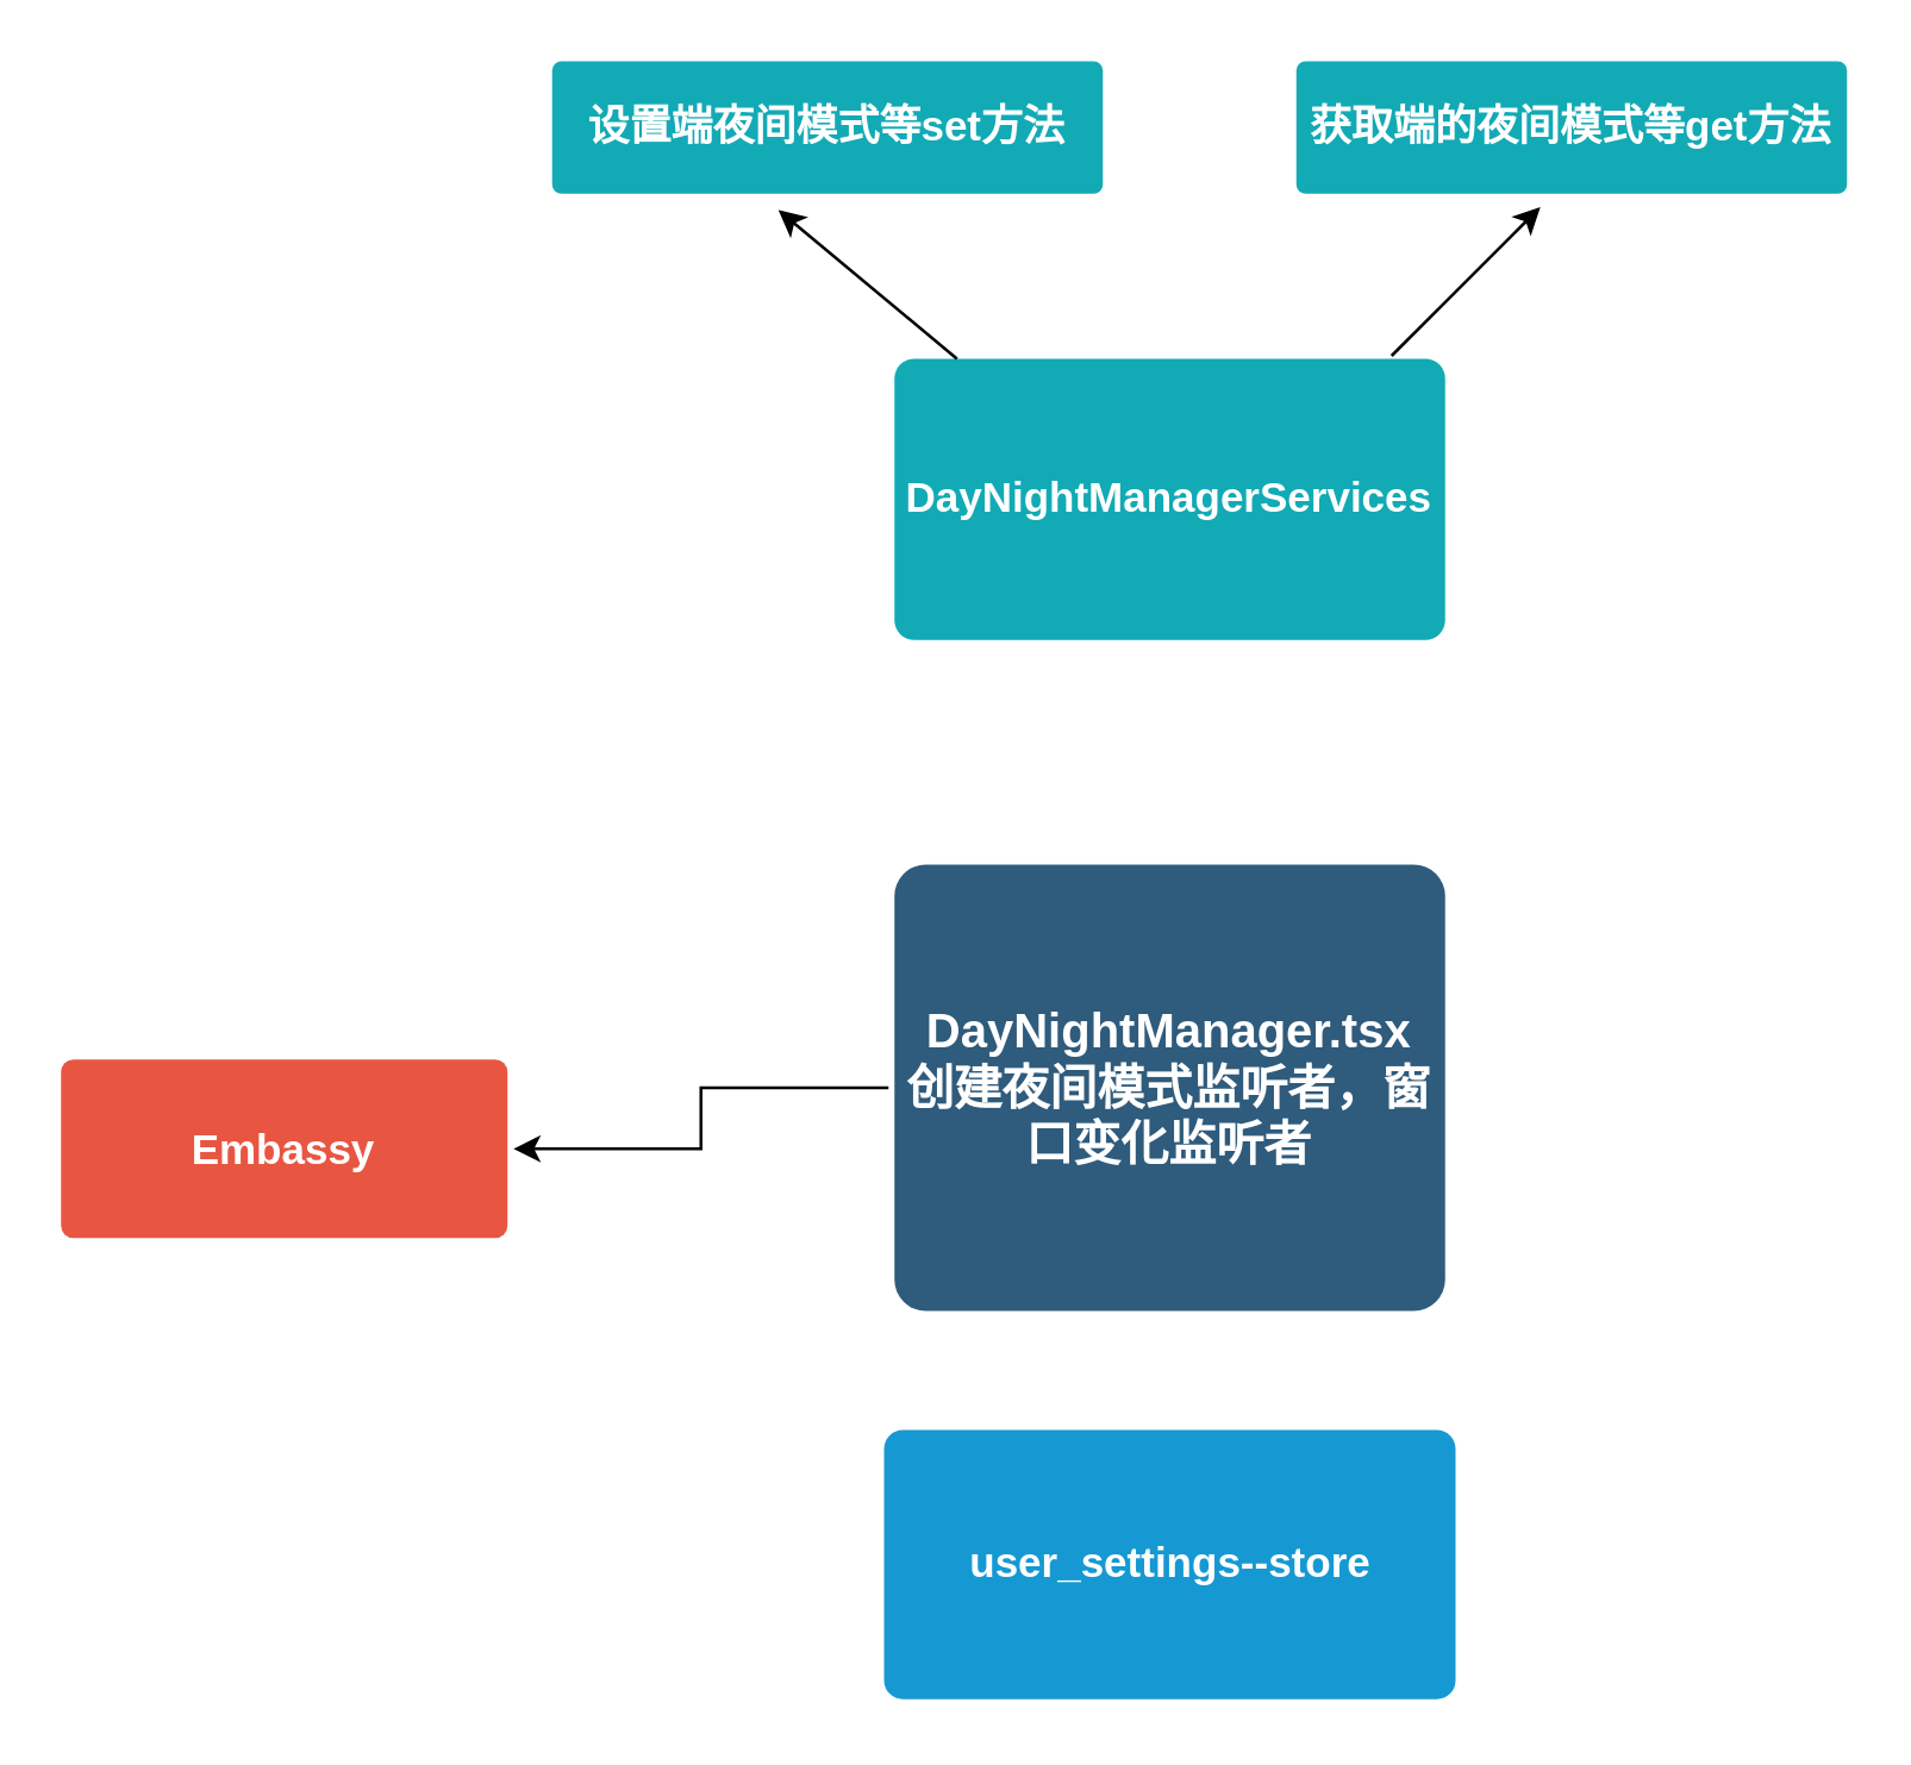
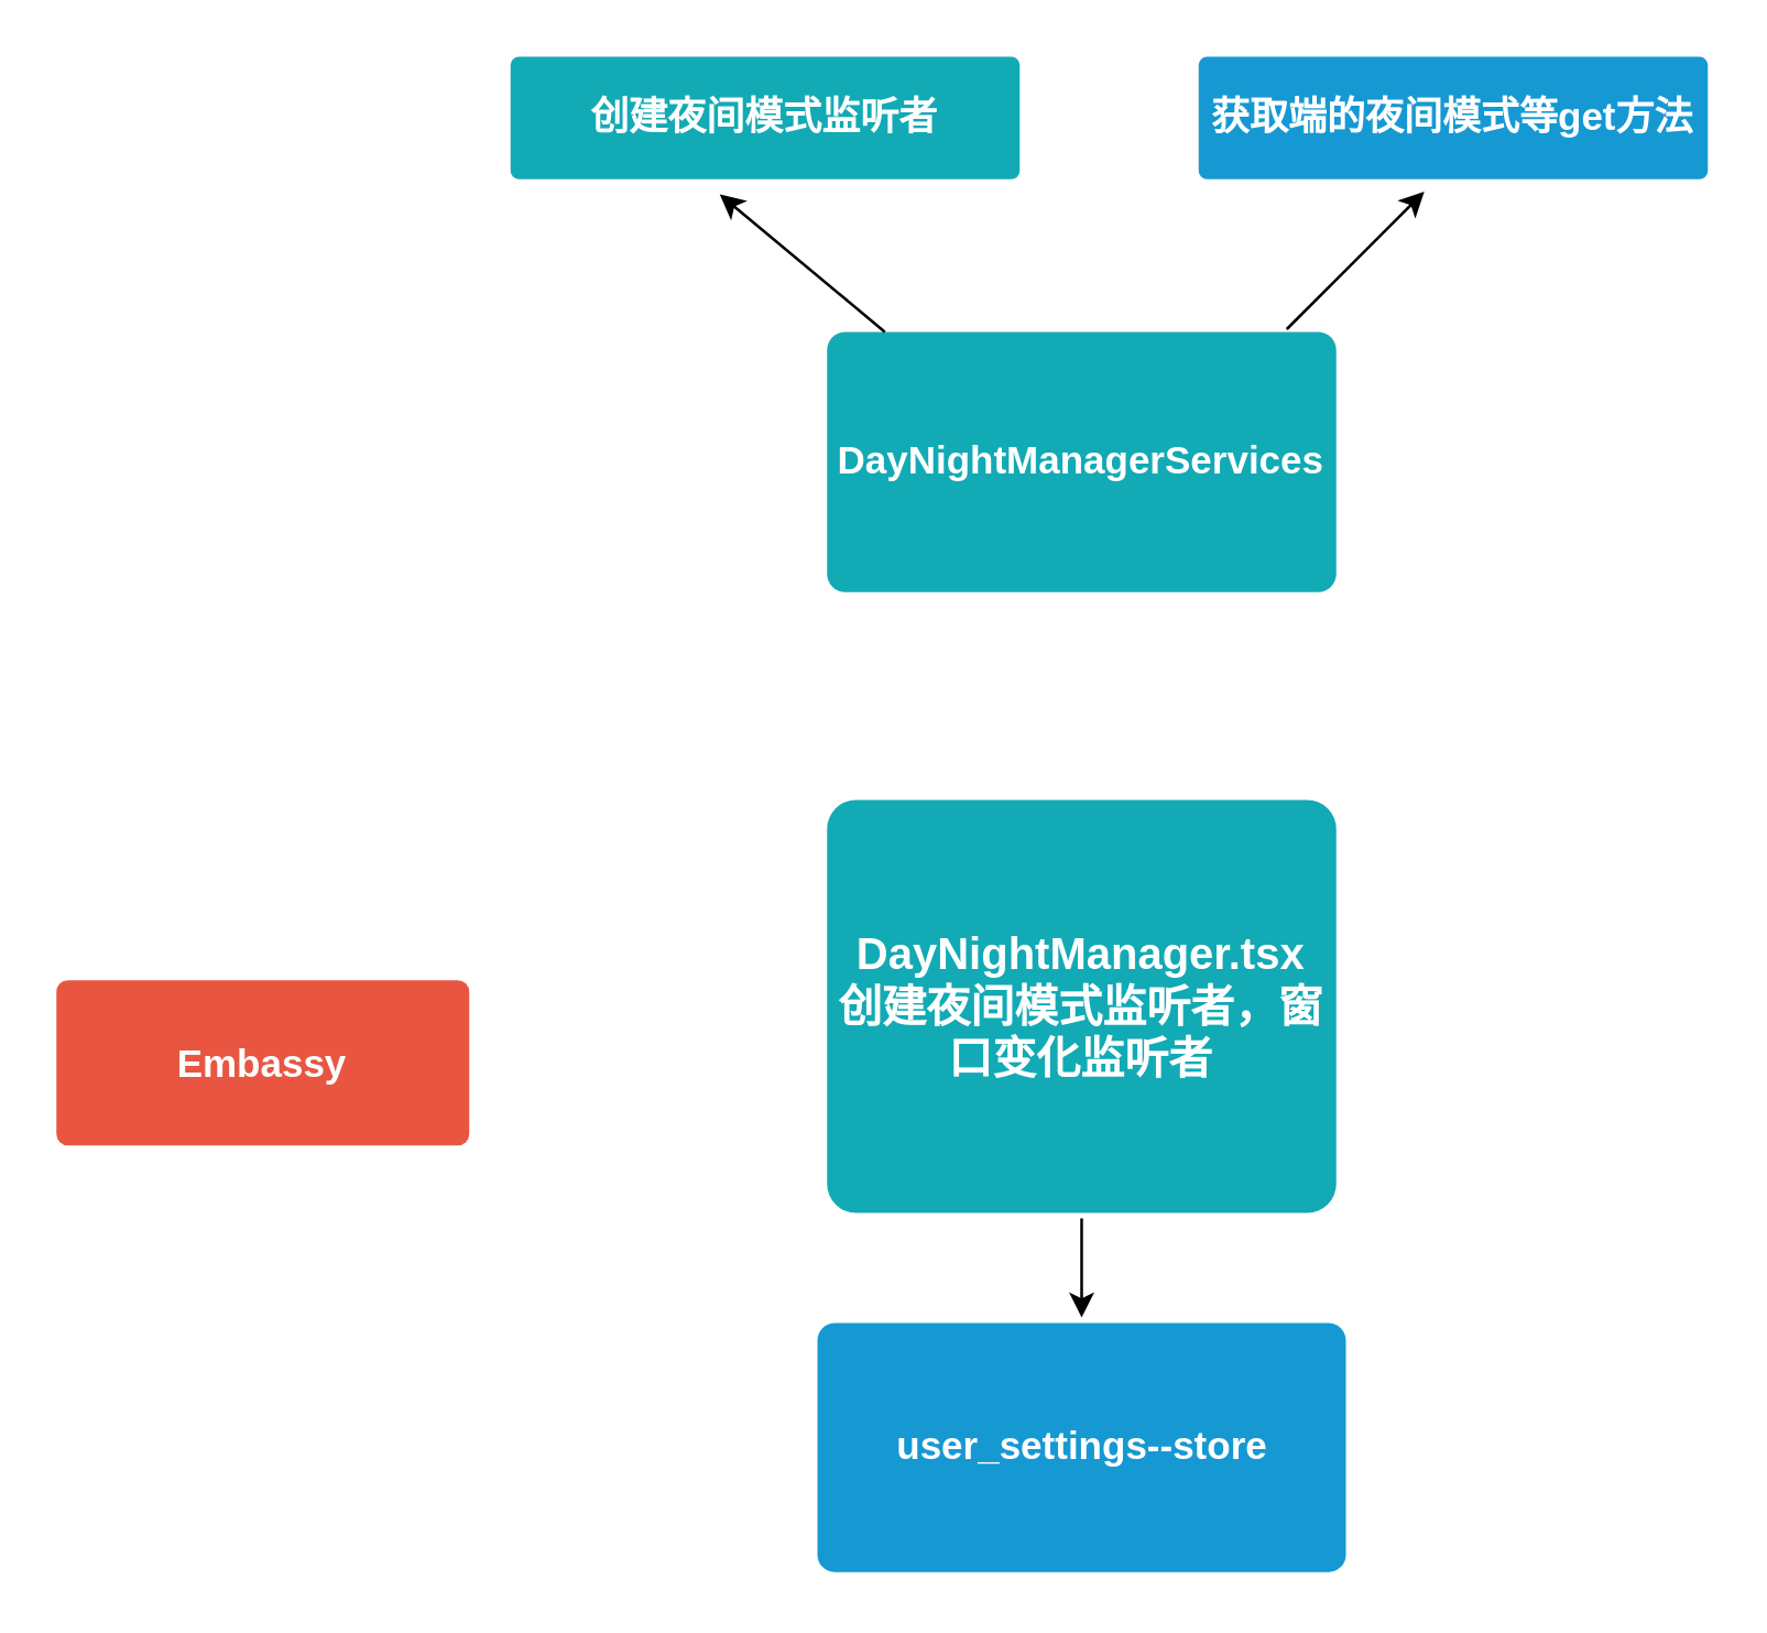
- <mxCell id="10" value="设置端夜间模式等set方法" style="rounded=1;whiteSpace=wrap;html=1;shadow=0;labelBackgroundColor=none;strokeColor=none;strokeWidth=3;fillColor=#12aab5;fontFamily=Helvetica;fontSize=14;fontColor=#FFFFFF;align=center;spacing=5;fontStyle=1;arcSize=7;perimeterSpacing=2;" vertex="1" parent="1"><mxGeometry x="185" y="20" width="185" height="44.5" as="geometry" /></mxCell>
+ <mxCell id="10" value="创建夜间模式监听者" style="rounded=1;whiteSpace=wrap;html=1;shadow=0;labelBackgroundColor=none;strokeColor=none;strokeWidth=3;fillColor=#12aab5;fontFamily=Helvetica;fontSize=14;fontColor=#FFFFFF;align=center;spacing=5;fontStyle=1;arcSize=7;perimeterSpacing=2;" vertex="1" parent="1"><mxGeometry x="185" y="20" width="185" height="44.5" as="geometry" /></mxCell>
- <mxCell id="8" value="获取端的夜间模式等get方法" style="rounded=1;whiteSpace=wrap;html=1;shadow=0;labelBackgroundColor=none;strokeColor=none;strokeWidth=3;fillColor=#12aab5;fontFamily=Helvetica;fontSize=14;fontColor=#FFFFFF;align=center;spacing=5;fontStyle=1;arcSize=7;perimeterSpacing=2;" vertex="1" parent="1"><mxGeometry x="435" y="20" width="185" height="44.5" as="geometry" /></mxCell>
+ <mxCell id="8" value="获取端的夜间模式等get方法" style="rounded=1;whiteSpace=wrap;html=1;shadow=0;labelBackgroundColor=none;strokeColor=none;strokeWidth=3;fillColor=#1699d3;fontFamily=Helvetica;fontSize=14;fontColor=#FFFFFF;align=center;spacing=5;fontStyle=1;arcSize=7;perimeterSpacing=2;" vertex="1" parent="1"><mxGeometry x="435" y="20" width="185" height="44.5" as="geometry" /></mxCell>
- <mxCell id="3" value="DayNightManager.tsx&lt;br&gt;创建夜间模式监听者，窗口变化监听者" style="rounded=1;whiteSpace=wrap;html=1;shadow=0;labelBackgroundColor=none;strokeColor=none;strokeWidth=3;fillColor=#2F5B7C;fontFamily=Helvetica;fontSize=16;fontColor=#FFFFFF;align=center;fontStyle=1;spacing=5;arcSize=7;perimeterSpacing=2;" parent="1" vertex="1"><mxGeometry x="300" y="290" width="185" height="150" as="geometry" /></mxCell>
+ <mxCell id="3" value="DayNightManager.tsx&lt;br&gt;创建夜间模式监听者，窗口变化监听者" style="rounded=1;whiteSpace=wrap;html=1;shadow=0;labelBackgroundColor=none;strokeColor=none;strokeWidth=3;fillColor=#12aab5;fontFamily=Helvetica;fontSize=16;fontColor=#FFFFFF;align=center;fontStyle=1;spacing=5;arcSize=7;perimeterSpacing=2;" parent="1" vertex="1"><mxGeometry x="300" y="290" width="185" height="150" as="geometry" /></mxCell>
- <mxCell id="2" value="" style="edgeStyle=orthogonalEdgeStyle;rounded=0;orthogonalLoop=1;jettySize=auto;html=1;" edge="1" parent="1" source="3" target="4"><mxGeometry relative="1" as="geometry"><mxPoint x="396" y="498" as="targetPoint" /></mxGeometry></mxCell>
+ <mxCell id="2" value="" style="edgeStyle=orthogonalEdgeStyle;rounded=0;orthogonalLoop=1;jettySize=auto;html=1;" edge="1" parent="1" source="3" target="5"><mxGeometry relative="1" as="geometry"><mxPoint x="396" y="498" as="targetPoint" /></mxGeometry></mxCell>
